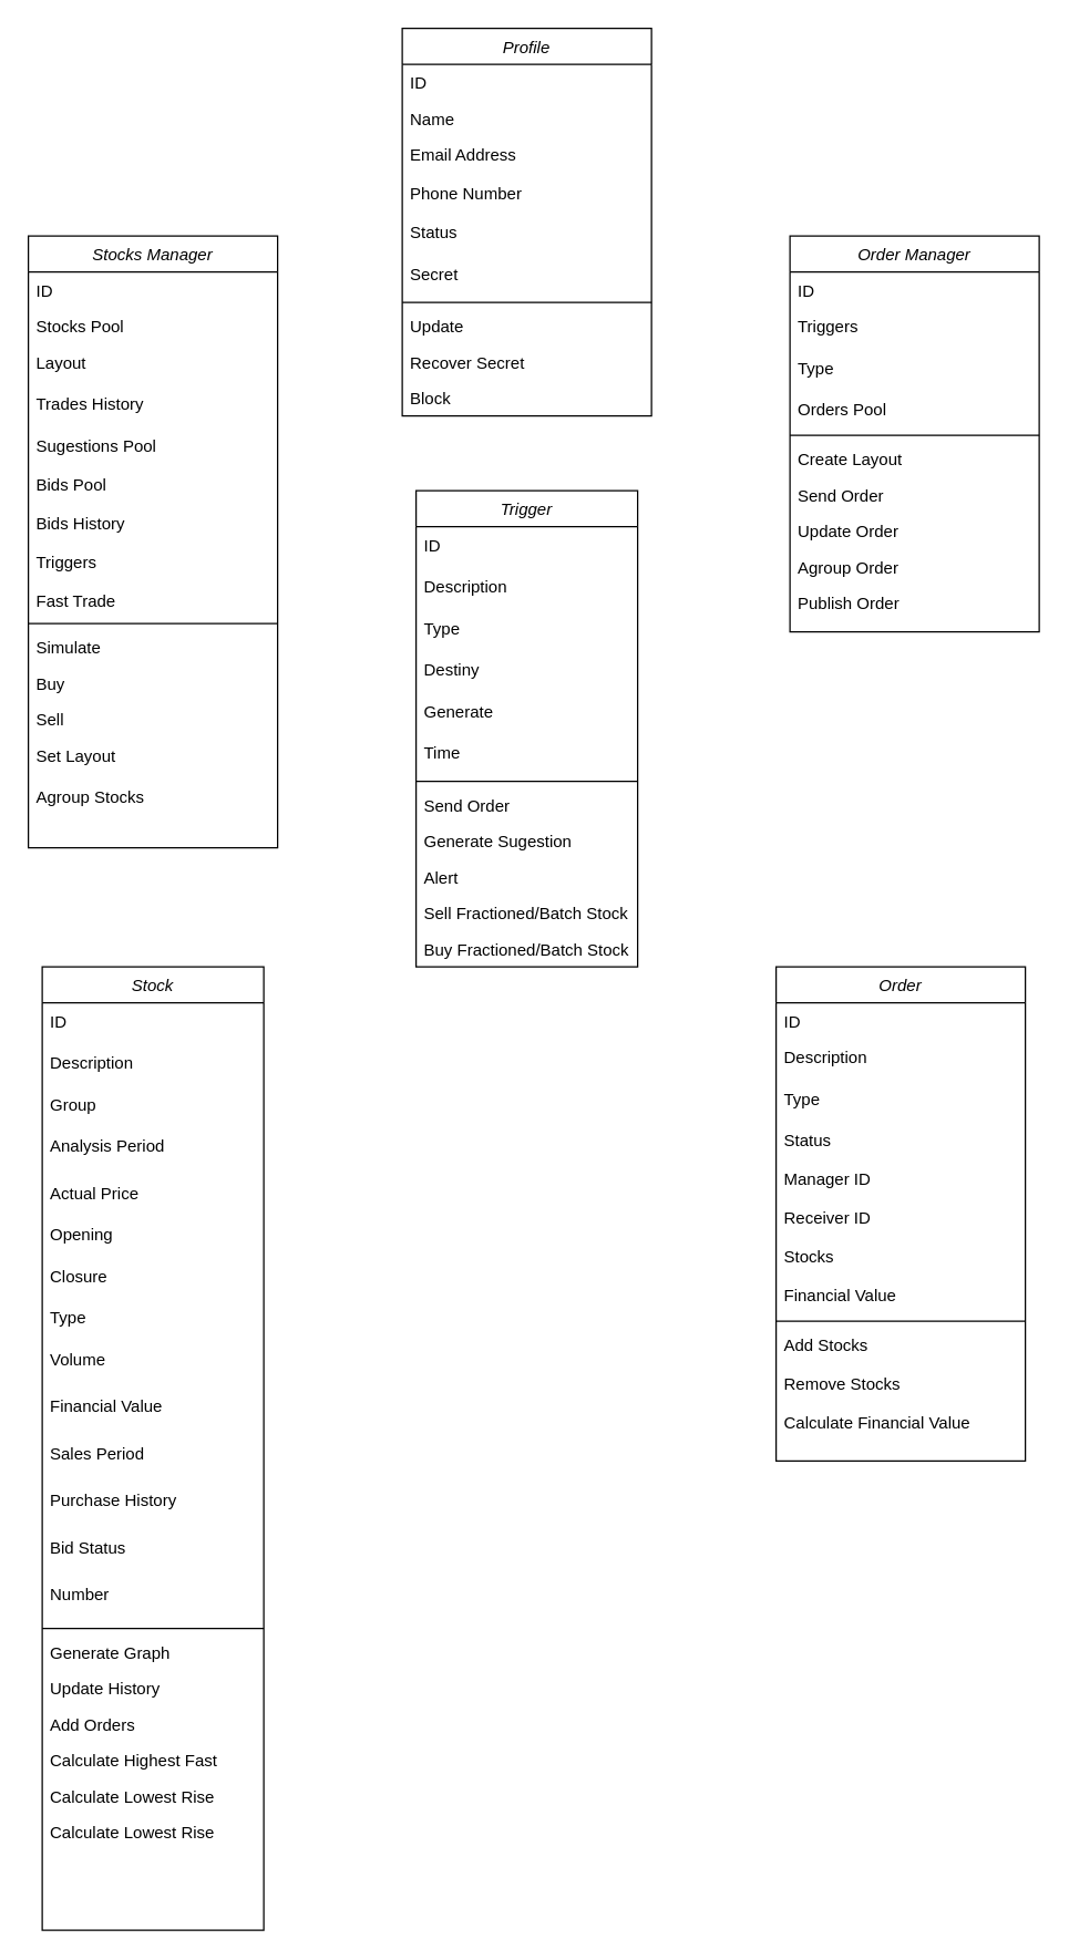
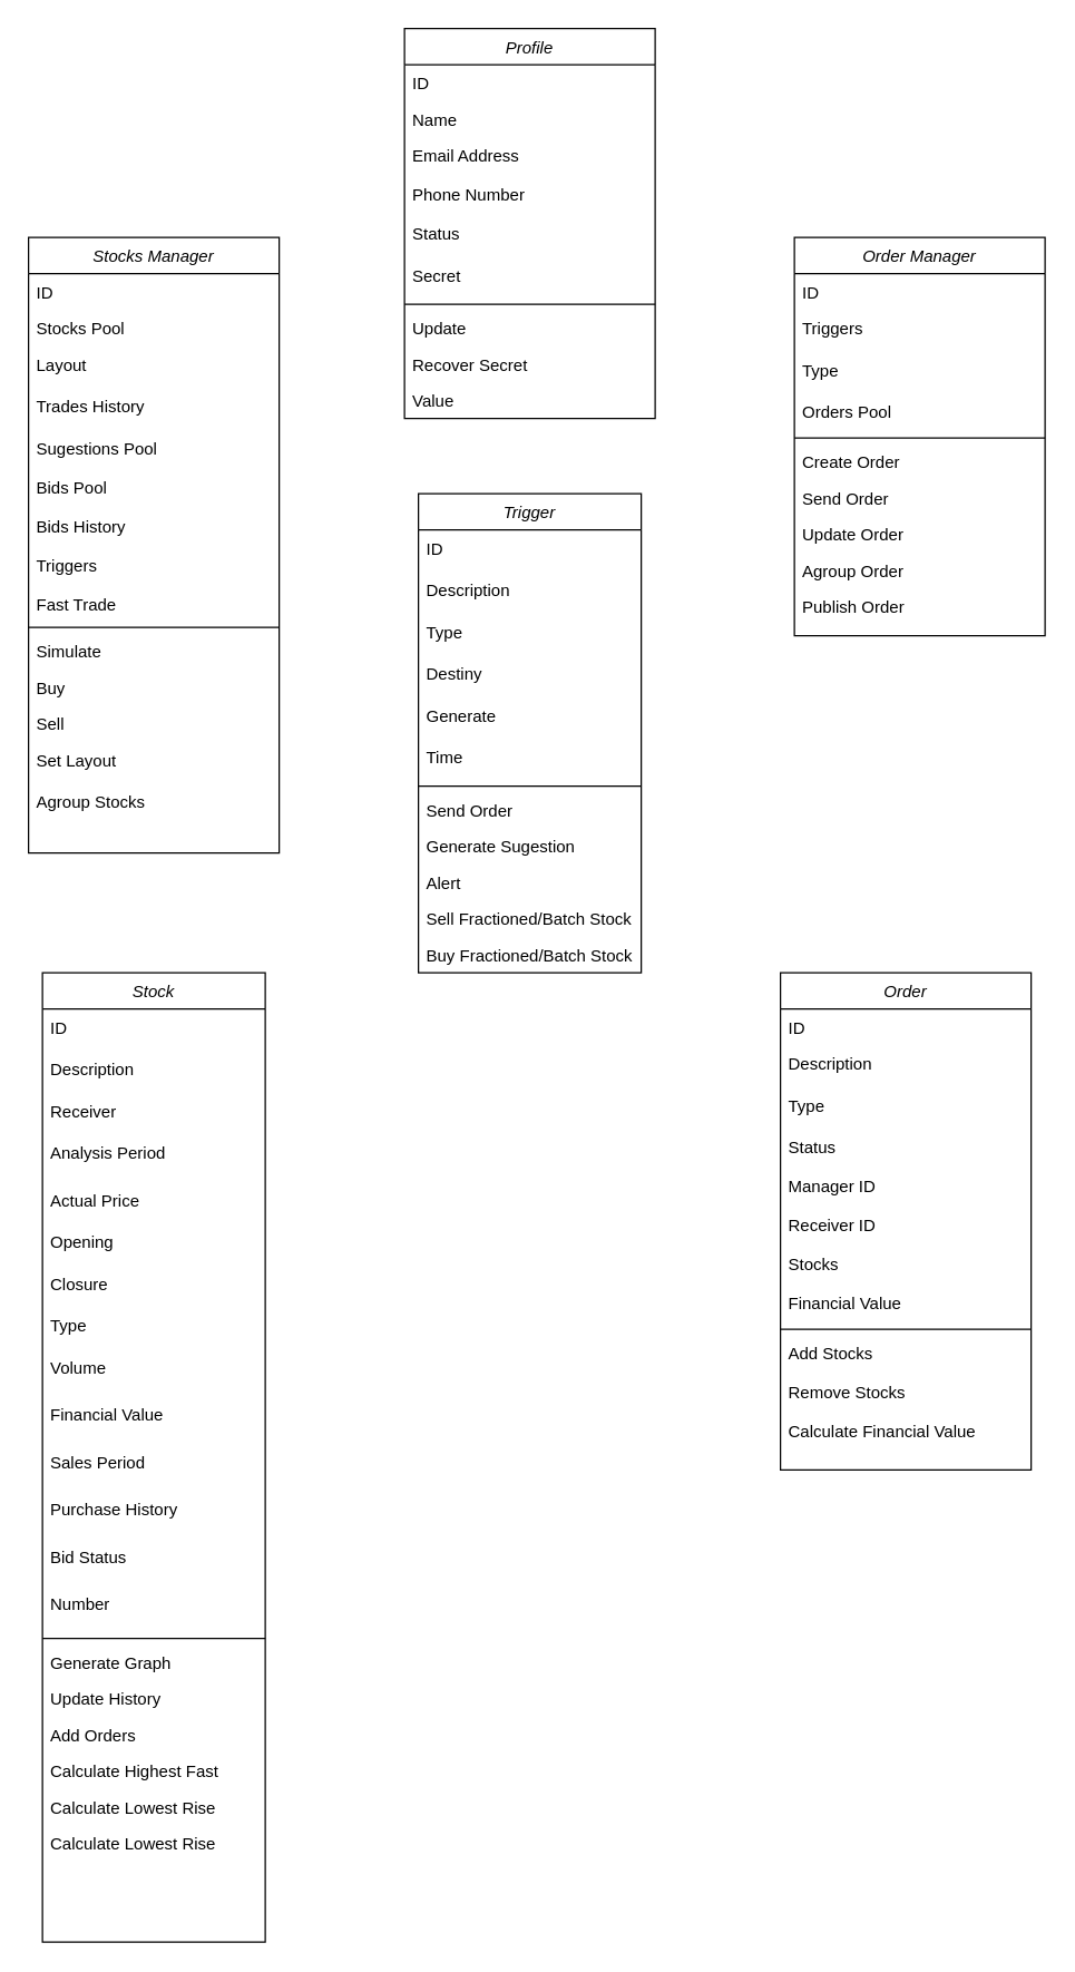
- <mxCell id="12" value="Block" style="text;align=left;verticalAlign=top;spacingLeft=4;spacingRight=4;overflow=hidden;rotatable=0;points=[[0,0.5],[1,0.5]];portConstraint=eastwest;" vertex="1" parent="2"><mxGeometry y="254" width="180" height="26" as="geometry" /></mxCell>
+ <mxCell id="12" value="Value" style="text;align=left;verticalAlign=top;spacingLeft=4;spacingRight=4;overflow=hidden;rotatable=0;points=[[0,0.5],[1,0.5]];portConstraint=eastwest;" vertex="1" parent="2"><mxGeometry y="254" width="180" height="26" as="geometry" /></mxCell>
- <mxCell id="19" value="Create Layout" style="text;align=left;verticalAlign=top;spacingLeft=4;spacingRight=4;overflow=hidden;rotatable=0;points=[[0,0.5],[1,0.5]];portConstraint=eastwest;" vertex="1" parent="13"><mxGeometry y="148" width="180" height="26" as="geometry" /></mxCell>
+ <mxCell id="19" value="Create Order" style="text;align=left;verticalAlign=top;spacingLeft=4;spacingRight=4;overflow=hidden;rotatable=0;points=[[0,0.5],[1,0.5]];portConstraint=eastwest;" vertex="1" parent="13"><mxGeometry y="148" width="180" height="26" as="geometry" /></mxCell>
- <mxCell id="43" value="Group" style="text;align=left;verticalAlign=top;spacingLeft=4;spacingRight=4;overflow=hidden;rotatable=0;points=[[0,0.5],[1,0.5]];portConstraint=eastwest;rounded=0;shadow=0;html=0;" vertex="1" parent="40"><mxGeometry y="86" width="160" height="30" as="geometry" /></mxCell>
+ <mxCell id="43" value="Receiver" style="text;align=left;verticalAlign=top;spacingLeft=4;spacingRight=4;overflow=hidden;rotatable=0;points=[[0,0.5],[1,0.5]];portConstraint=eastwest;rounded=0;shadow=0;html=0;" vertex="1" parent="40"><mxGeometry y="86" width="160" height="30" as="geometry" /></mxCell>
